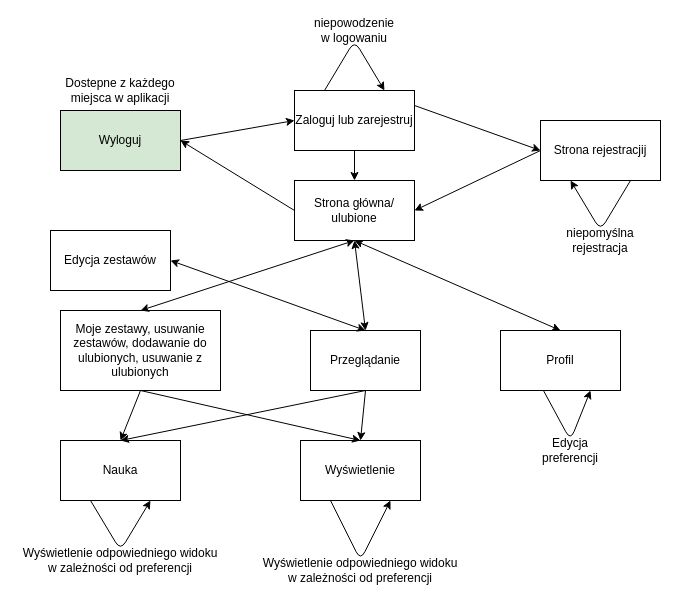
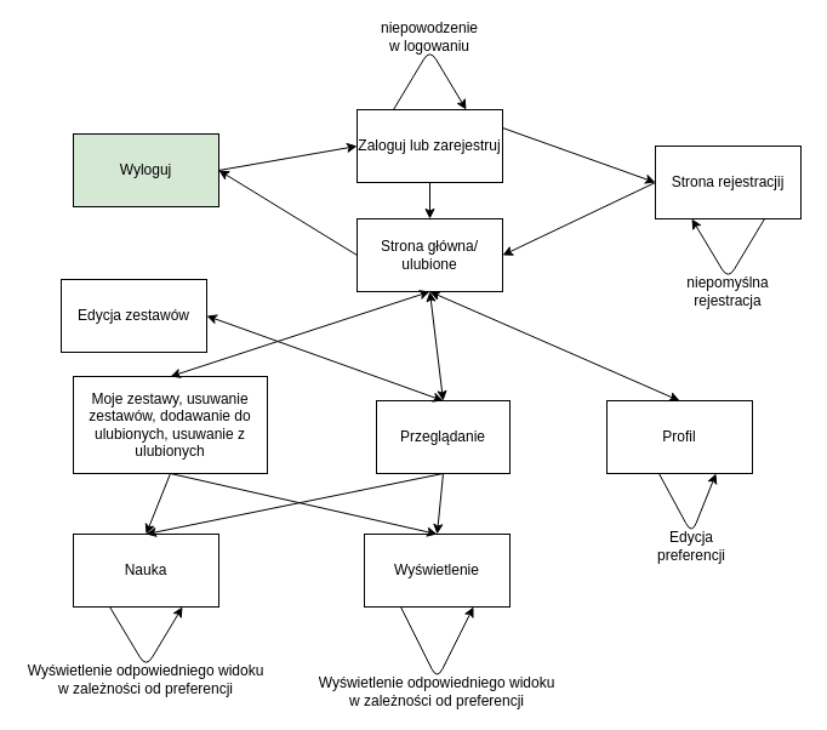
- <mxCell id="35" value="Dostepne z każdego miejsca w aplikacji" style="text;html=1;strokeColor=none;fillColor=none;align=center;verticalAlign=middle;whiteSpace=wrap;rounded=0;" vertex="1" parent="1"><mxGeometry x="50" y="80" width="140" height="20" as="geometry" /></mxCell>
